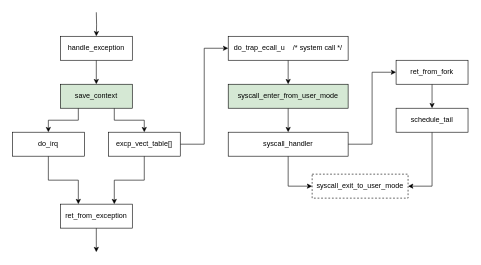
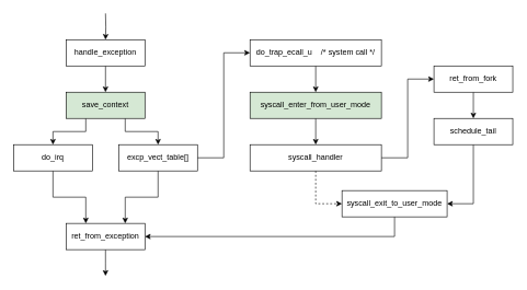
- <mxCell id="26" style="edgeStyle=orthogonalEdgeStyle;rounded=0;orthogonalLoop=1;jettySize=auto;html=1;entryX=0;entryY=0.5;entryDx=0;entryDy=0;" parent="1" source="27" target="19" edge="1"><mxGeometry relative="1" as="geometry" /></mxCell>
+ <mxCell id="26" style="edgeStyle=orthogonalEdgeStyle;rounded=0;orthogonalLoop=1;jettySize=auto;html=1;entryX=0;entryY=0.5;entryDx=0;entryDy=0;dashed=1;" parent="1" source="27" target="19" edge="1"><mxGeometry relative="1" as="geometry" /></mxCell>
- <mxCell id="19" value="syscall_exit_to_user_mode" style="rounded=0;whiteSpace=wrap;html=1;dashed=1;" parent="1" vertex="1"><mxGeometry x="520" y="290" width="160" height="40" as="geometry" /></mxCell>
+ <mxCell id="19" value="syscall_exit_to_user_mode" style="rounded=0;whiteSpace=wrap;html=1;" parent="1" vertex="1"><mxGeometry x="520" y="290" width="160" height="40" as="geometry" /></mxCell>
+ <mxCell id="18" style="edgeStyle=orthogonalEdgeStyle;rounded=0;orthogonalLoop=1;jettySize=auto;html=1;exitX=0.5;exitY=1;exitDx=0;exitDy=0;entryX=1;entryY=0.5;entryDx=0;entryDy=0;" parent="1" source="19" target="13" edge="1"><mxGeometry relative="1" as="geometry" /></mxCell>
